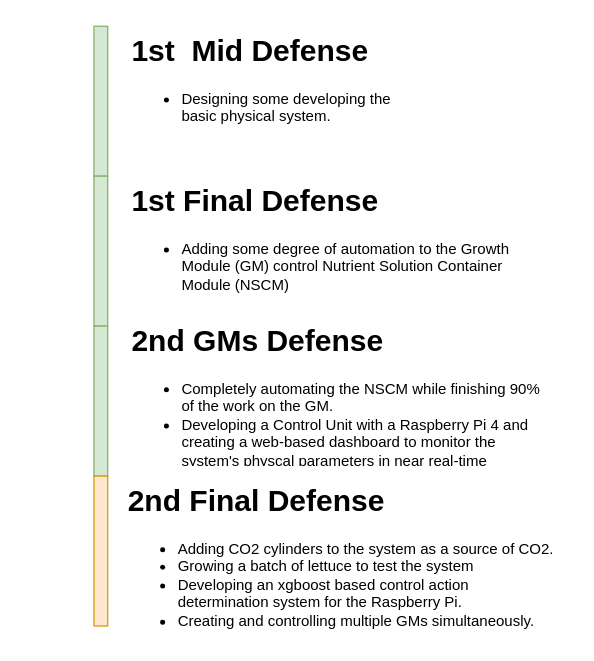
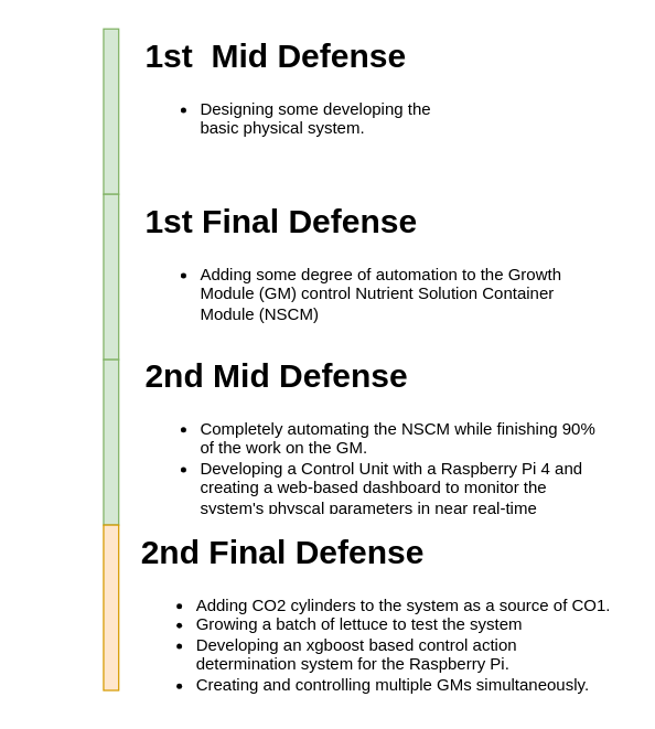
- <mxCell id="8" value="&lt;h1&gt;2nd GMs Defense&lt;/h1&gt;&lt;p&gt;&lt;/p&gt;&lt;ul&gt;&lt;li&gt;Completely automating the NSCM while finishing 90% of the work on the GM.&lt;/li&gt;&lt;li&gt;Developing a Control Unit with a Raspberry Pi 4 and creating a web-based dashboard to monitor the system's physcal parameters in near real-time&lt;/li&gt;&lt;/ul&gt;&lt;p&gt;&lt;/p&gt;" style="text;html=1;strokeColor=none;fillColor=none;spacing=5;spacingTop=-20;whiteSpace=wrap;overflow=hidden;rounded=0;" vertex="1" parent="1"><mxGeometry x="100" y="253" width="343" height="120" as="geometry" /></mxCell>
+ <mxCell id="8" value="&lt;h1&gt;2nd Mid Defense&lt;/h1&gt;&lt;p&gt;&lt;/p&gt;&lt;ul&gt;&lt;li&gt;Completely automating the NSCM while finishing 90% of the work on the GM.&lt;/li&gt;&lt;li&gt;Developing a Control Unit with a Raspberry Pi 4 and creating a web-based dashboard to monitor the system's physcal parameters in near real-time&lt;/li&gt;&lt;/ul&gt;&lt;p&gt;&lt;/p&gt;" style="text;html=1;strokeColor=none;fillColor=none;spacing=5;spacingTop=-20;whiteSpace=wrap;overflow=hidden;rounded=0;" vertex="1" parent="1"><mxGeometry x="100" y="253" width="343" height="120" as="geometry" /></mxCell>
- <mxCell id="9" value="&lt;h1&gt;2nd Final Defense&lt;/h1&gt;&lt;p&gt;&lt;/p&gt;&lt;ul&gt;&lt;li&gt;Adding CO2 cylinders to the system as a source of CO2.&amp;nbsp;&lt;/li&gt;&lt;li&gt;Growing a batch of lettuce to test the system&amp;nbsp;&lt;/li&gt;&lt;li&gt;Developing an xgboost based control action determination system for the Raspberry Pi.&amp;nbsp;&lt;/li&gt;&lt;li&gt;Creating and controlling multiple GMs simultaneously.&amp;nbsp;&lt;/li&gt;&lt;/ul&gt;&lt;p&gt;&lt;/p&gt;" style="text;html=1;strokeColor=none;fillColor=none;spacing=5;spacingTop=-20;whiteSpace=wrap;overflow=hidden;rounded=0;" vertex="1" parent="1"><mxGeometry x="97" y="380.5" width="356" height="126.5" as="geometry" /></mxCell>
+ <mxCell id="9" value="&lt;h1&gt;2nd Final Defense&lt;/h1&gt;&lt;p&gt;&lt;/p&gt;&lt;ul&gt;&lt;li&gt;Adding CO2 cylinders to the system as a source of CO1.&amp;nbsp;&lt;/li&gt;&lt;li&gt;Growing a batch of lettuce to test the system&amp;nbsp;&lt;/li&gt;&lt;li&gt;Developing an xgboost based control action determination system for the Raspberry Pi.&amp;nbsp;&lt;/li&gt;&lt;li&gt;Creating and controlling multiple GMs simultaneously.&amp;nbsp;&lt;/li&gt;&lt;/ul&gt;&lt;p&gt;&lt;/p&gt;" style="text;html=1;strokeColor=none;fillColor=none;spacing=5;spacingTop=-20;whiteSpace=wrap;overflow=hidden;rounded=0;" vertex="1" parent="1"><mxGeometry x="97" y="380.5" width="356" height="126.5" as="geometry" /></mxCell>
